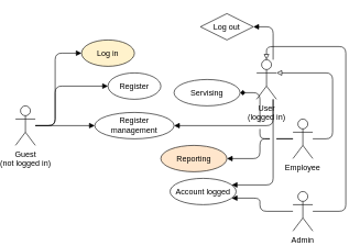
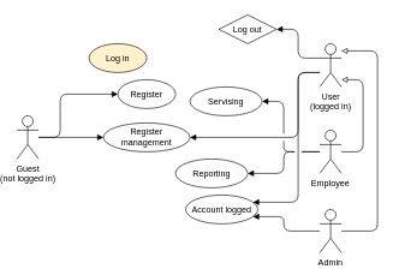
- <mxCell id="12" value="" style="edgeStyle=orthogonalEdgeStyle;rounded=1;orthogonalLoop=1;jettySize=auto;endArrow=block;endFill=1;jumpStyle=gap;html=1;" parent="1" source="13" target="17" edge="1"><mxGeometry relative="1" as="geometry"><Array as="points"><mxPoint x="80" y="190" /><mxPoint x="80" y="80" /></Array></mxGeometry></mxCell>
- <mxCell id="5" value="User&lt;br&gt;(logged in)" style="shape=umlActor;verticalLabelPosition=bottom;verticalAlign=top;outlineConnect=0;html=1;" parent="1" vertex="1"><mxGeometry x="385" y="90" width="30" height="60" as="geometry" /></mxCell>
+ <mxCell id="5" value="User&lt;br&gt;(logged in)" style="shape=umlActor;verticalLabelPosition=bottom;verticalAlign=top;outlineConnect=0;html=1;" parent="1" vertex="1"><mxGeometry x="440" y="60" width="30" height="60" as="geometry" /></mxCell>
- <mxCell id="7" value="" style="edgeStyle=orthogonalEdgeStyle;rounded=1;orthogonalLoop=1;jettySize=auto;endArrow=diamond;endFill=1;jumpStyle=gap;jumpSize=10;html=1;" parent="1" source="9" target="22" edge="1"><mxGeometry relative="1" as="geometry"><Array as="points"><mxPoint x="390" y="210" /><mxPoint x="390" y="140" /></Array></mxGeometry></mxCell>
+ <mxCell id="7" value="" style="edgeStyle=orthogonalEdgeStyle;rounded=1;orthogonalLoop=1;jettySize=auto;endArrow=block;endFill=1;jumpStyle=gap;jumpSize=10;html=1;" parent="1" source="9" target="22" edge="1"><mxGeometry relative="1" as="geometry"><Array as="points"><mxPoint x="390" y="210" /><mxPoint x="390" y="140" /></Array></mxGeometry></mxCell>
- <mxCell id="23" value="Reporting" style="ellipse;strokeWidth=1;html=1;whiteSpace=wrap;fillColor=#ffe6cc;" parent="1" vertex="1"><mxGeometry x="240" y="220" width="100" height="40" as="geometry" /></mxCell>
+ <mxCell id="23" value="Reporting" style="ellipse;strokeWidth=1;html=1;whiteSpace=wrap;" parent="1" vertex="1"><mxGeometry x="240" y="220" width="100" height="40" as="geometry" /></mxCell>
